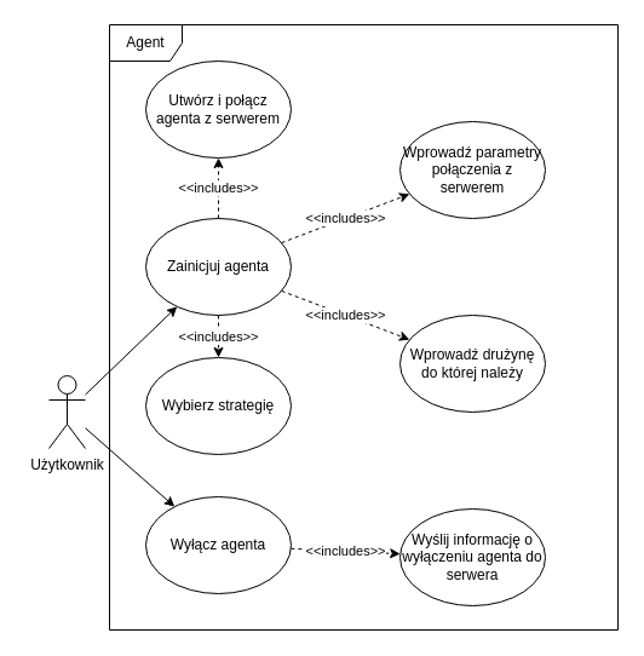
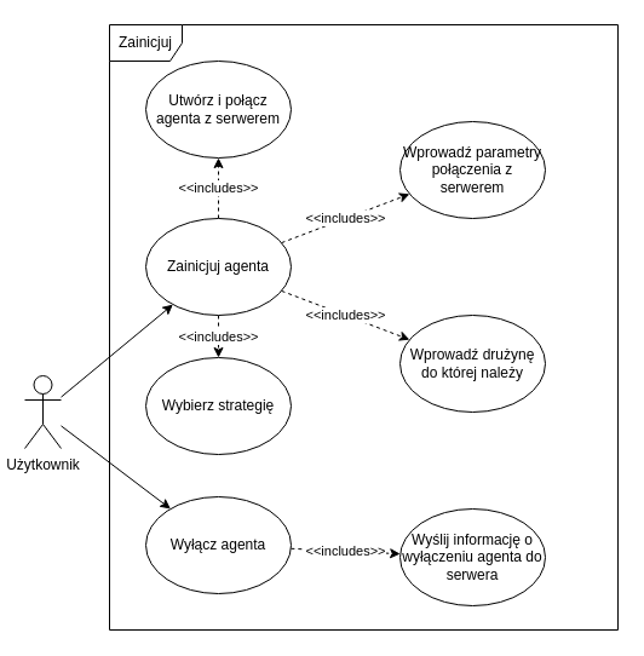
- <mxCell id="17" value="Agent" style="shape=umlFrame;whiteSpace=wrap;html=1;" vertex="1" parent="1"><mxGeometry x="90" y="20" width="420" height="500" as="geometry" /></mxCell>
+ <mxCell id="17" value="Zainicjuj" style="shape=umlFrame;whiteSpace=wrap;html=1;" vertex="1" parent="1"><mxGeometry x="90" y="20" width="420" height="500" as="geometry" /></mxCell>
- <mxCell id="4" value="Użytkownik" style="shape=umlActor;verticalLabelPosition=bottom;labelBackgroundColor=#ffffff;verticalAlign=top;html=1;outlineConnect=0;" parent="1" vertex="1"><mxGeometry x="40" y="310" width="30" height="60" as="geometry" /></mxCell>
+ <mxCell id="4" value="Użytkownik" style="shape=umlActor;verticalLabelPosition=bottom;labelBackgroundColor=#ffffff;verticalAlign=top;html=1;outlineConnect=0;" parent="1" vertex="1"><mxGeometry x="20" y="310" width="30" height="60" as="geometry" /></mxCell>
